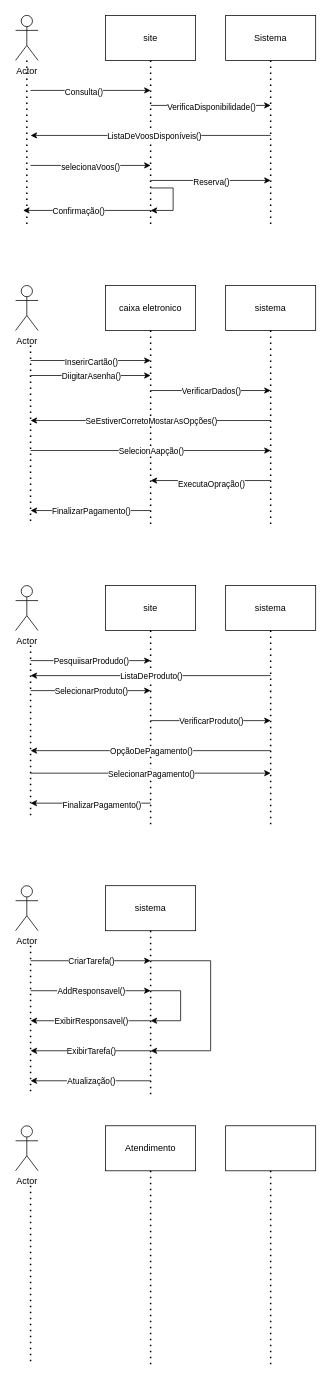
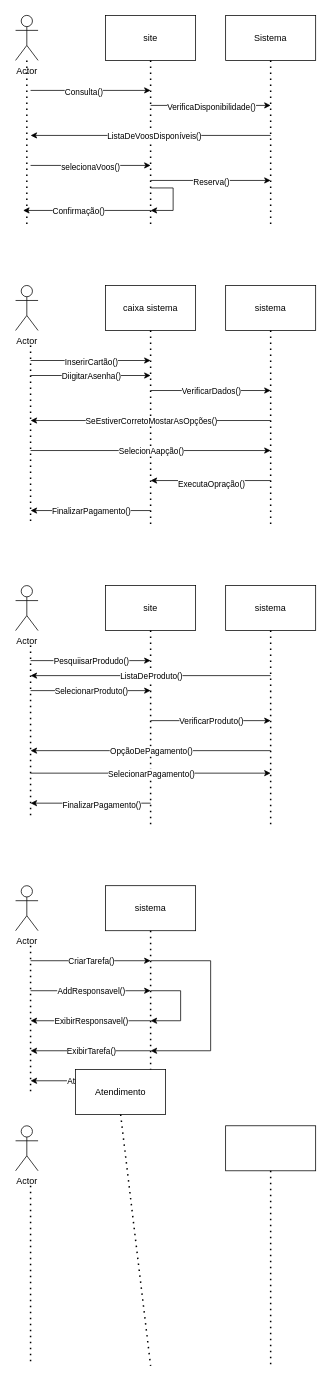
- <mxCell id="22" value="caixa eletronico" style="rounded=0;whiteSpace=wrap;html=1;" vertex="1" parent="1"><mxGeometry x="140" y="380" width="120" height="60" as="geometry" /></mxCell>
+ <mxCell id="22" value="caixa sistema" style="rounded=0;whiteSpace=wrap;html=1;" vertex="1" parent="1"><mxGeometry x="140" y="380" width="120" height="60" as="geometry" /></mxCell>
- <mxCell id="78" value="Atendimento" style="rounded=0;whiteSpace=wrap;html=1;" vertex="1" parent="1"><mxGeometry x="140" y="1500" width="120" height="60" as="geometry" /></mxCell>
+ <mxCell id="78" value="Atendimento" style="rounded=0;whiteSpace=wrap;html=1;" vertex="1" parent="1"><mxGeometry x="100" y="1425" width="120" height="60" as="geometry" /></mxCell>
